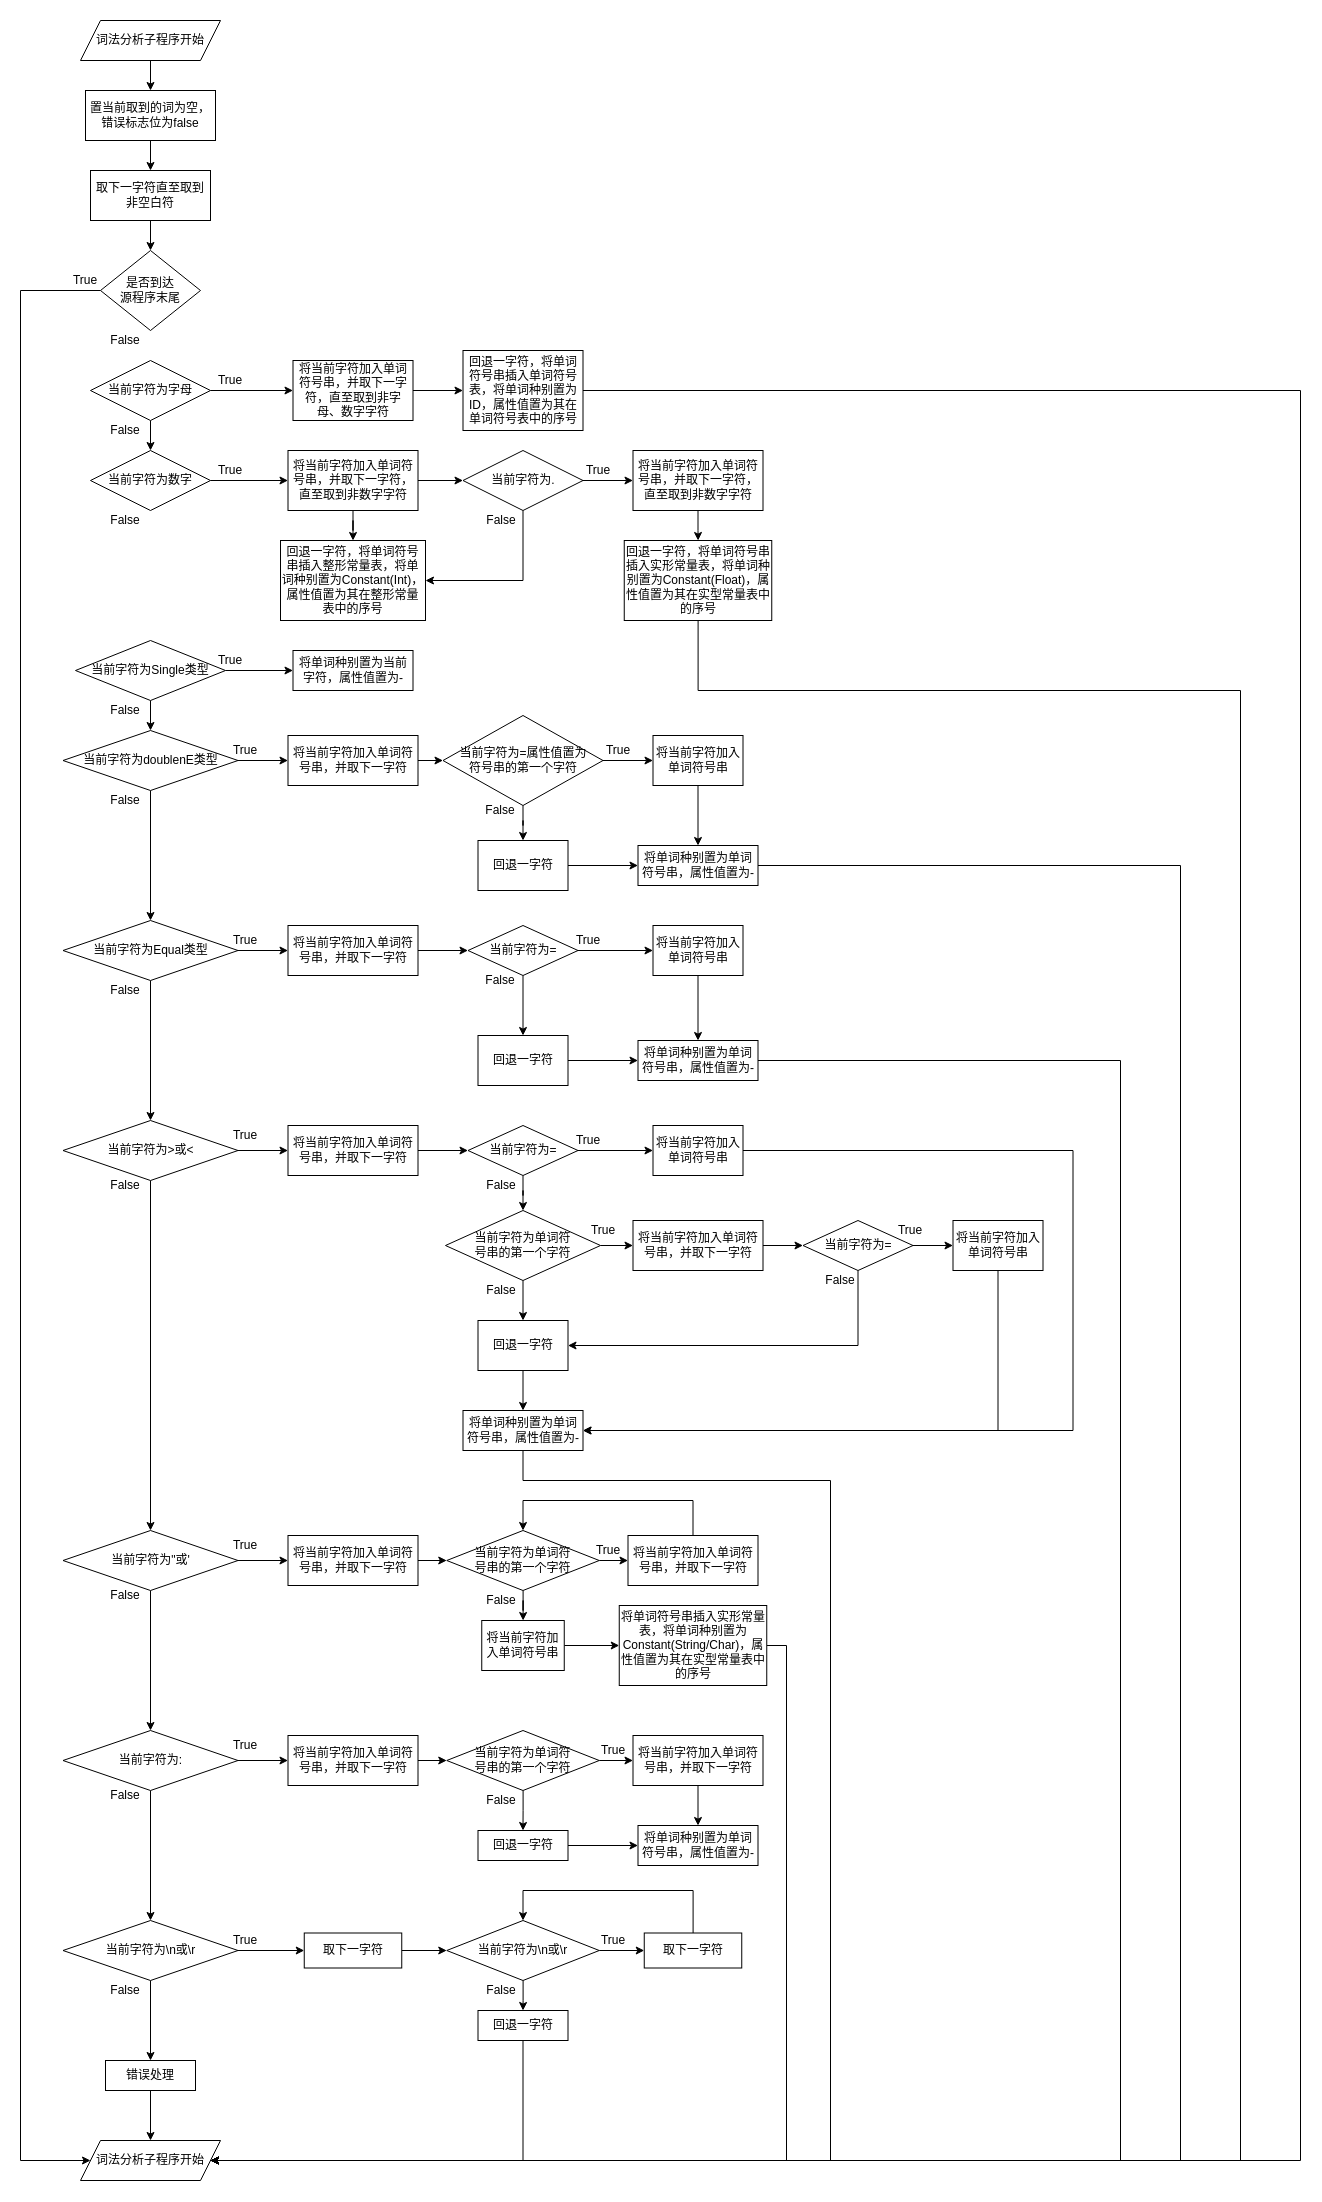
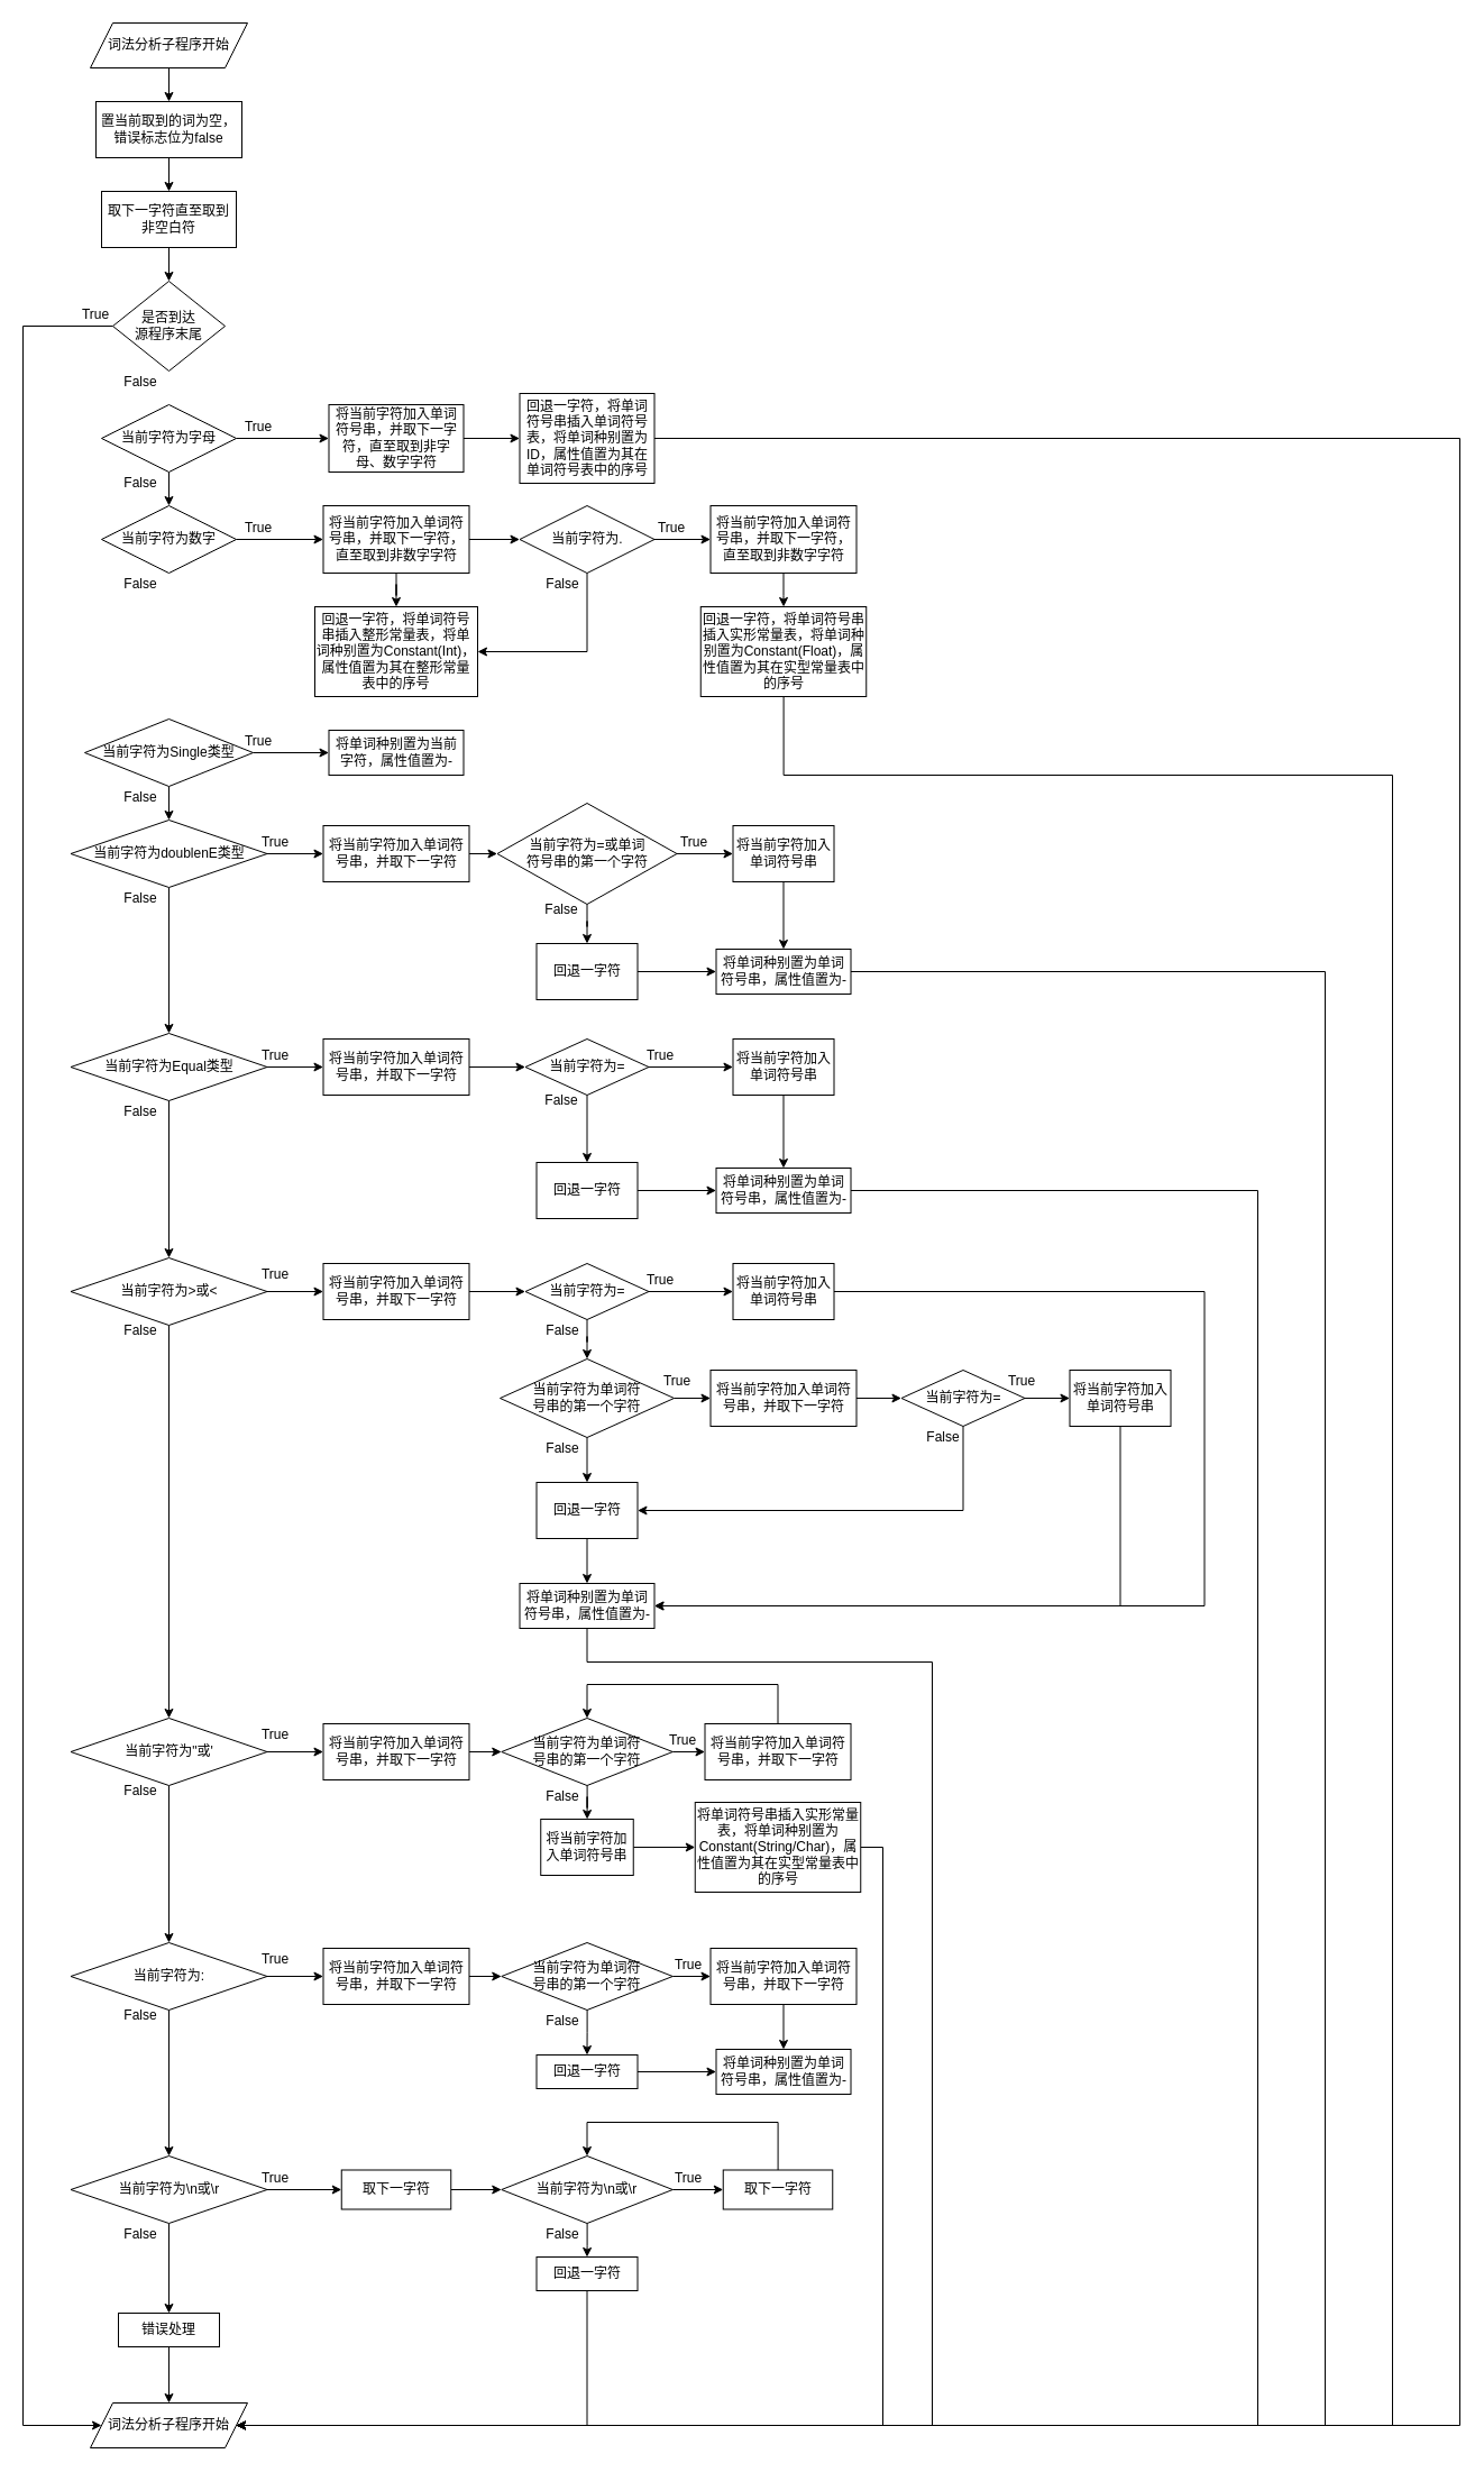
- <mxCell id="41" value="当前字符为=属性值置为&lt;br&gt;符号串的第一个字符" style="rhombus;whiteSpace=wrap;html=1;" vertex="1" parent="1"><mxGeometry x="442.5" y="715" width="160" height="90" as="geometry" /></mxCell>
+ <mxCell id="41" value="当前字符为=或单词&lt;br&gt;符号串的第一个字符" style="rhombus;whiteSpace=wrap;html=1;" vertex="1" parent="1"><mxGeometry x="442.5" y="715" width="160" height="90" as="geometry" /></mxCell>
